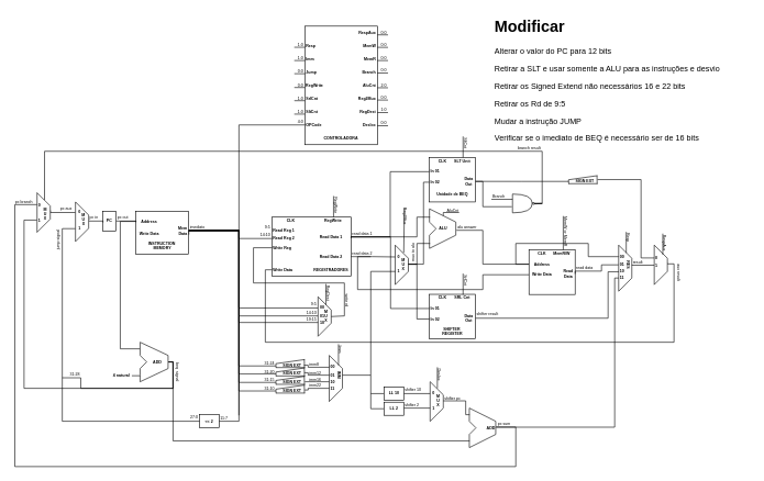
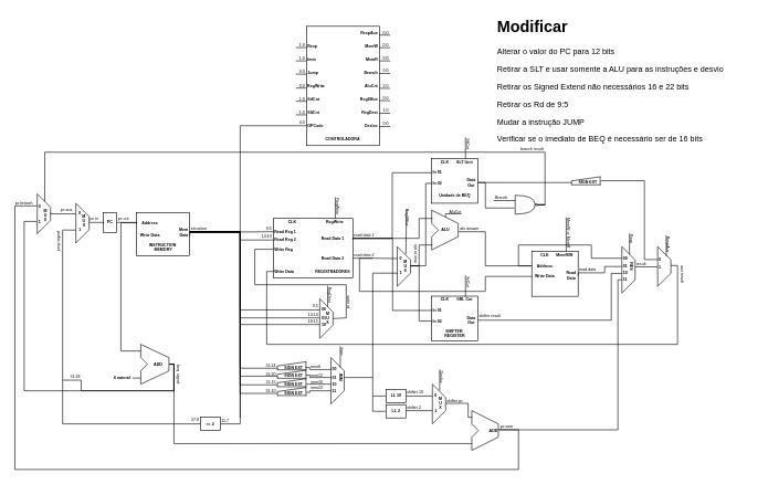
- <mxCell id="136" value="imediato" style="text;html=1;strokeColor=none;fillColor=none;align=left;verticalAlign=middle;whiteSpace=wrap;rounded=0;fontSize=6;" parent="1" vertex="1"><mxGeometry x="286" y="339.5" width="35" height="9.5" as="geometry" /></mxCell>
+ <mxCell id="136" value="intruction" style="text;html=1;strokeColor=none;fillColor=none;align=left;verticalAlign=middle;whiteSpace=wrap;rounded=0;fontSize=6;" parent="1" vertex="1"><mxGeometry x="286" y="339.5" width="35" height="9.5" as="geometry" /></mxCell>
+ <mxCell id="29" style="edgeStyle=orthogonalEdgeStyle;rounded=0;orthogonalLoop=1;jettySize=auto;html=1;endArrow=none;endFill=0;entryX=0;entryY=0.5;entryDx=0;entryDy=0;" parent="1" source="35" target="3" edge="1"><mxGeometry relative="1" as="geometry"><mxPoint x="392" y="355" as="targetPoint" /></mxGeometry></mxCell>
